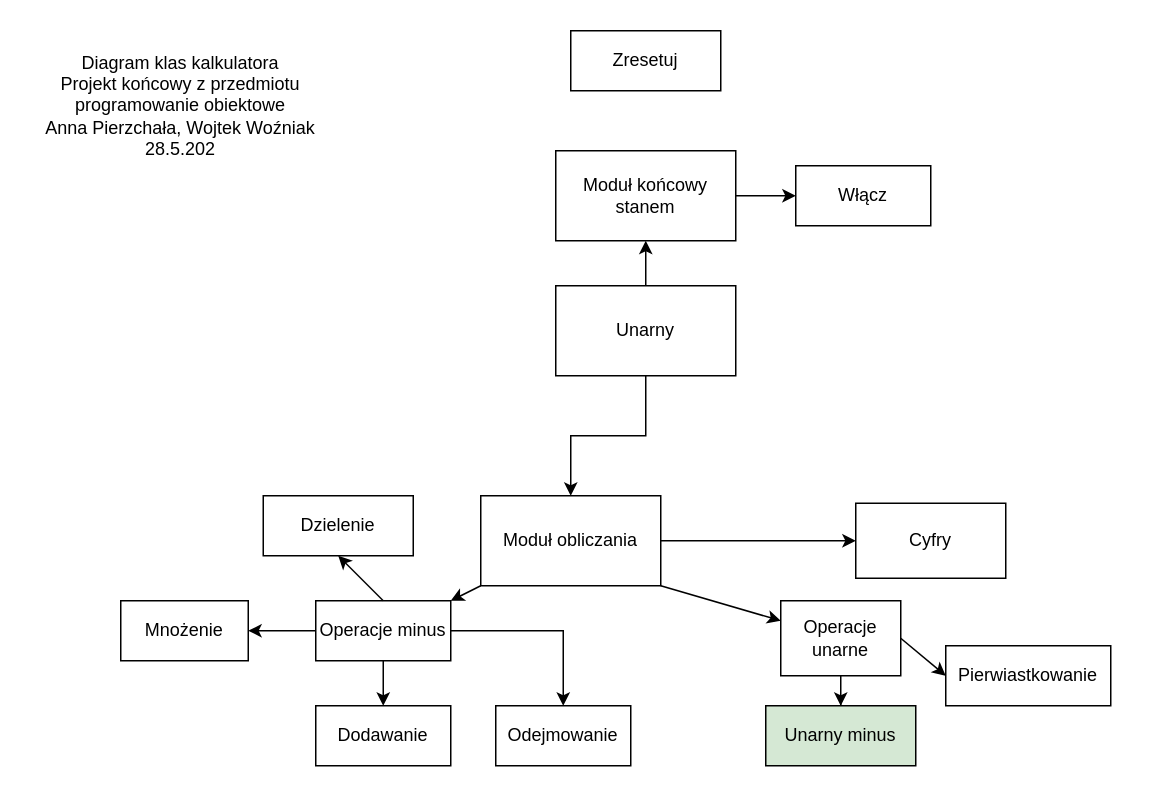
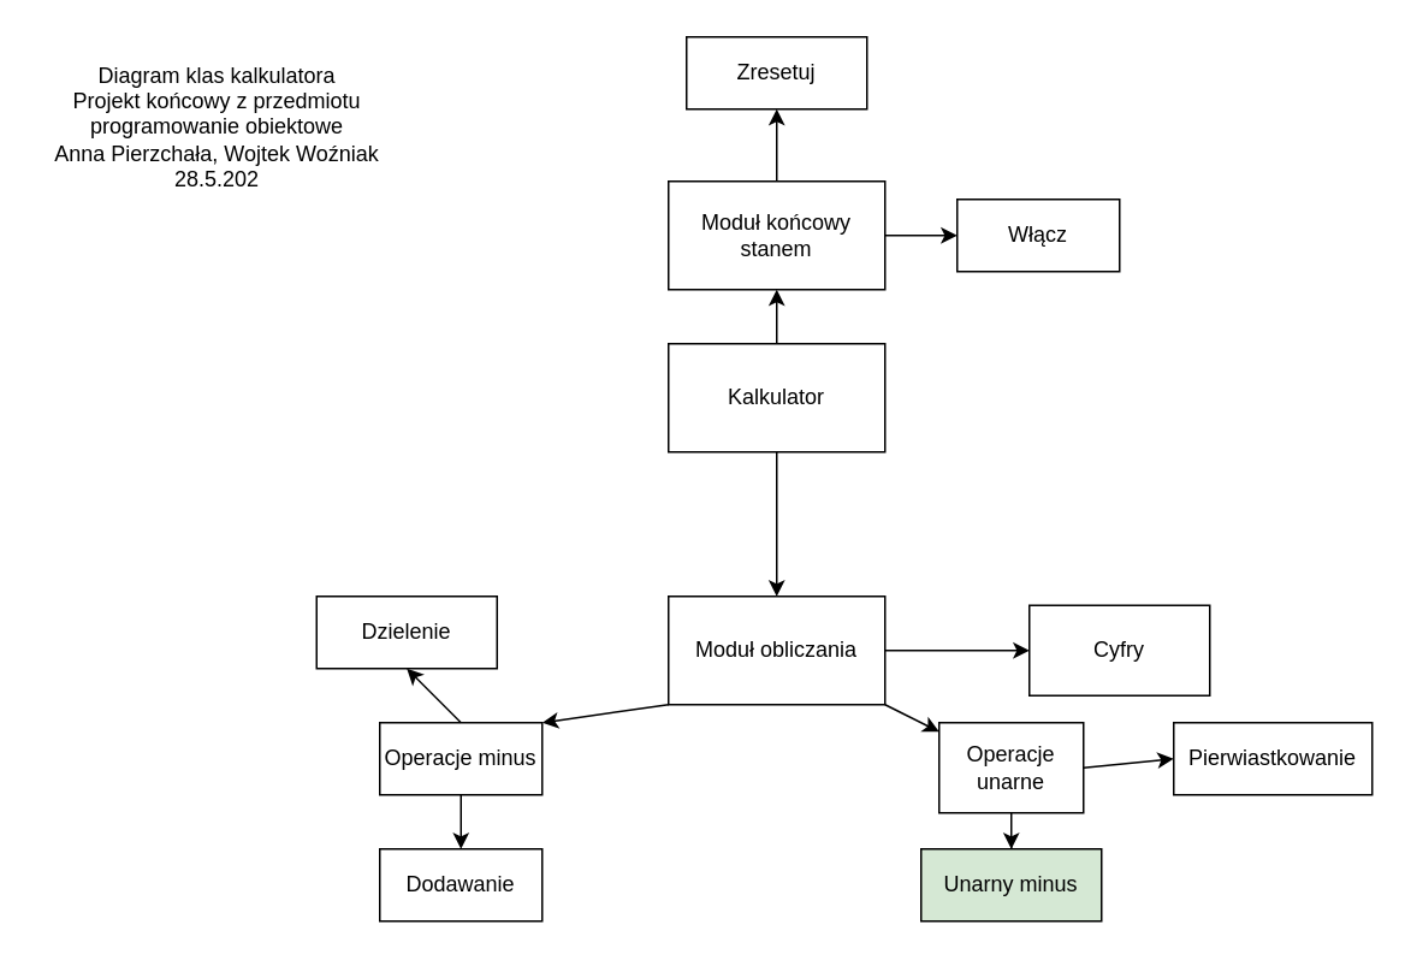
+ <mxCell id="17" style="edgeStyle=orthogonalEdgeStyle;rounded=0;orthogonalLoop=1;jettySize=auto;html=1;entryX=0.5;entryY=1;entryDx=0;entryDy=0;" parent="1" source="18" target="20" edge="1"><mxGeometry relative="1" as="geometry" /></mxCell>
- <mxCell id="3" value="Unarny" style="rounded=0;whiteSpace=wrap;html=1;" parent="1" vertex="1"><mxGeometry x="370" y="190" width="120" height="60" as="geometry" /></mxCell>
+ <mxCell id="3" value="Kalkulator" style="rounded=0;whiteSpace=wrap;html=1;" parent="1" vertex="1"><mxGeometry x="370" y="190" width="120" height="60" as="geometry" /></mxCell>
- <mxCell id="4" value="Moduł obliczania" style="rounded=0;whiteSpace=wrap;html=1;" parent="1" vertex="1"><mxGeometry x="320" y="330" width="120" height="60" as="geometry" /></mxCell>
+ <mxCell id="4" value="Moduł obliczania" style="rounded=0;whiteSpace=wrap;html=1;" parent="1" vertex="1"><mxGeometry x="370" y="330" width="120" height="60" as="geometry" /></mxCell>
- <mxCell id="24" value="Mnożenie" style="whiteSpace=wrap;html=1;rounded=0;" parent="1" vertex="1"><mxGeometry x="80" y="400" width="85" height="40" as="geometry" /></mxCell>
- <mxCell id="28" value="" style="endArrow=classic;html=1;rounded=0;exitX=0;exitY=0.5;exitDx=0;exitDy=0;entryX=1;entryY=0.5;entryDx=0;entryDy=0;" parent="1" source="7" target="24" edge="1"><mxGeometry width="50" height="50" relative="1" as="geometry"><mxPoint x="430" y="350" as="sourcePoint" /><mxPoint x="480" y="300" as="targetPoint" /></mxGeometry></mxCell>
- <mxCell id="6" value="" style="edgeStyle=orthogonalEdgeStyle;rounded=0;orthogonalLoop=1;jettySize=auto;html=1;" parent="1" source="7" target="23" edge="1"><mxGeometry relative="1" as="geometry" /></mxCell>
- <mxCell id="22" value="Pierwiastkowanie" style="rounded=0;whiteSpace=wrap;html=1;" parent="1" vertex="1"><mxGeometry x="630" y="430" width="110" height="40" as="geometry" /></mxCell>
+ <mxCell id="22" value="Pierwiastkowanie" style="rounded=0;whiteSpace=wrap;html=1;" parent="1" vertex="1"><mxGeometry x="650" y="400" width="110" height="40" as="geometry" /></mxCell>
- <mxCell id="23" value="Odejmowanie" style="whiteSpace=wrap;html=1;rounded=0;" parent="1" vertex="1"><mxGeometry x="330" y="470" width="90" height="40" as="geometry" /></mxCell>
